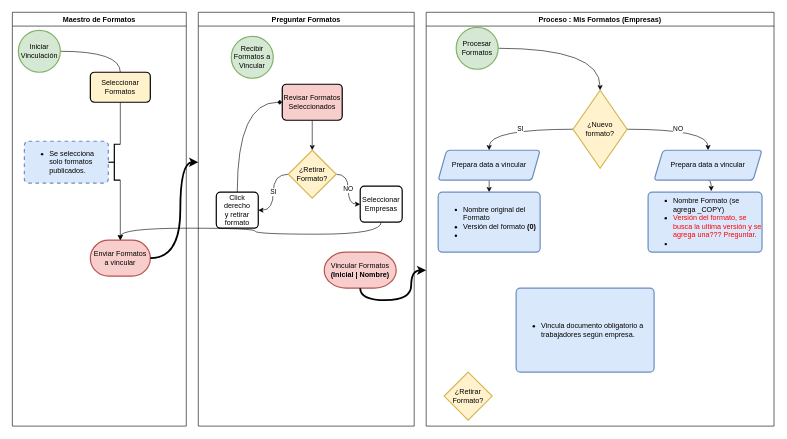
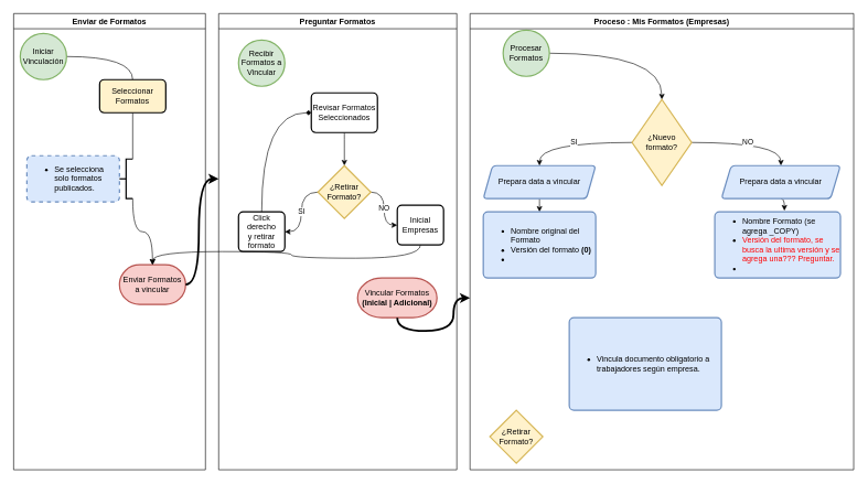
- <mxCell id="2" value="Maestro de Formatos" style="swimlane;" vertex="1" parent="1"><mxGeometry x="20" y="20" width="290" height="690" as="geometry" /></mxCell>
+ <mxCell id="2" value="Enviar de Formatos" style="swimlane;" vertex="1" parent="1"><mxGeometry x="20" y="20" width="290" height="690" as="geometry" /></mxCell>
- <mxCell id="35" value="Recibir Formatos a Vincular" style="strokeWidth=2;html=1;shape=mxgraph.flowchart.start_2;whiteSpace=wrap;fillColor=#d5e8d4;strokeColor=#82b366;" vertex="1" parent="25"><mxGeometry x="55" y="40" width="70" height="70" as="geometry" /></mxCell>
+ <mxCell id="35" value="Recibir Formatos a Vincular" style="strokeWidth=2;html=1;shape=mxgraph.flowchart.start_2;whiteSpace=wrap;fillColor=#d5e8d4;strokeColor=#82b366;" vertex="1" parent="25"><mxGeometry x="30" y="40" width="70" height="70" as="geometry" /></mxCell>
- <mxCell id="27" value="Revisar Formatos Seleccionados" style="rounded=1;whiteSpace=wrap;html=1;absoluteArcSize=1;arcSize=14;strokeWidth=2;fillColor=#f8cecc;" vertex="1" parent="25"><mxGeometry x="140" y="120" width="100" height="60" as="geometry" /></mxCell>
+ <mxCell id="27" value="Revisar Formatos Seleccionados" style="rounded=1;whiteSpace=wrap;html=1;absoluteArcSize=1;arcSize=14;strokeWidth=2;" vertex="1" parent="25"><mxGeometry x="140" y="120" width="100" height="60" as="geometry" /></mxCell>
- <mxCell id="34" value="Seleccionar Empresas" style="rounded=1;whiteSpace=wrap;html=1;absoluteArcSize=1;arcSize=14;strokeWidth=2;" vertex="1" parent="25"><mxGeometry x="270" y="290" width="70" height="60" as="geometry" /></mxCell>
+ <mxCell id="34" value="Inicial Empresas" style="rounded=1;whiteSpace=wrap;html=1;absoluteArcSize=1;arcSize=14;strokeWidth=2;" vertex="1" parent="25"><mxGeometry x="270" y="290" width="70" height="60" as="geometry" /></mxCell>
- <mxCell id="7" value="Enviar Formatos a vincular" style="strokeWidth=2;html=1;shape=mxgraph.flowchart.terminator;whiteSpace=wrap;fillColor=#f8cecc;strokeColor=#b85450;" vertex="1" parent="2"><mxGeometry x="130" y="380" width="100" height="60" as="geometry" /></mxCell>
+ <mxCell id="7" value="Enviar Formatos a vincular" style="strokeWidth=2;html=1;shape=mxgraph.flowchart.terminator;whiteSpace=wrap;fillColor=#f8cecc;strokeColor=#b85450;" vertex="1" parent="2"><mxGeometry x="160" y="380" width="100" height="60" as="geometry" /></mxCell>
- <mxCell id="36" value="Vincular Formatos&lt;br&gt;&lt;b&gt;(Inicial | Nombre)&lt;/b&gt;" style="strokeWidth=2;html=1;shape=mxgraph.flowchart.terminator;whiteSpace=wrap;fillColor=#f8cecc;strokeColor=#b85450;" vertex="1" parent="25"><mxGeometry x="210" y="400" width="120" height="60" as="geometry" /></mxCell>
+ <mxCell id="36" value="Vincular Formatos&lt;br&gt;&lt;b&gt;(Inicial | Adicional)&lt;/b&gt;" style="strokeWidth=2;html=1;shape=mxgraph.flowchart.terminator;whiteSpace=wrap;fillColor=#f8cecc;strokeColor=#b85450;" vertex="1" parent="25"><mxGeometry x="210" y="400" width="120" height="60" as="geometry" /></mxCell>
